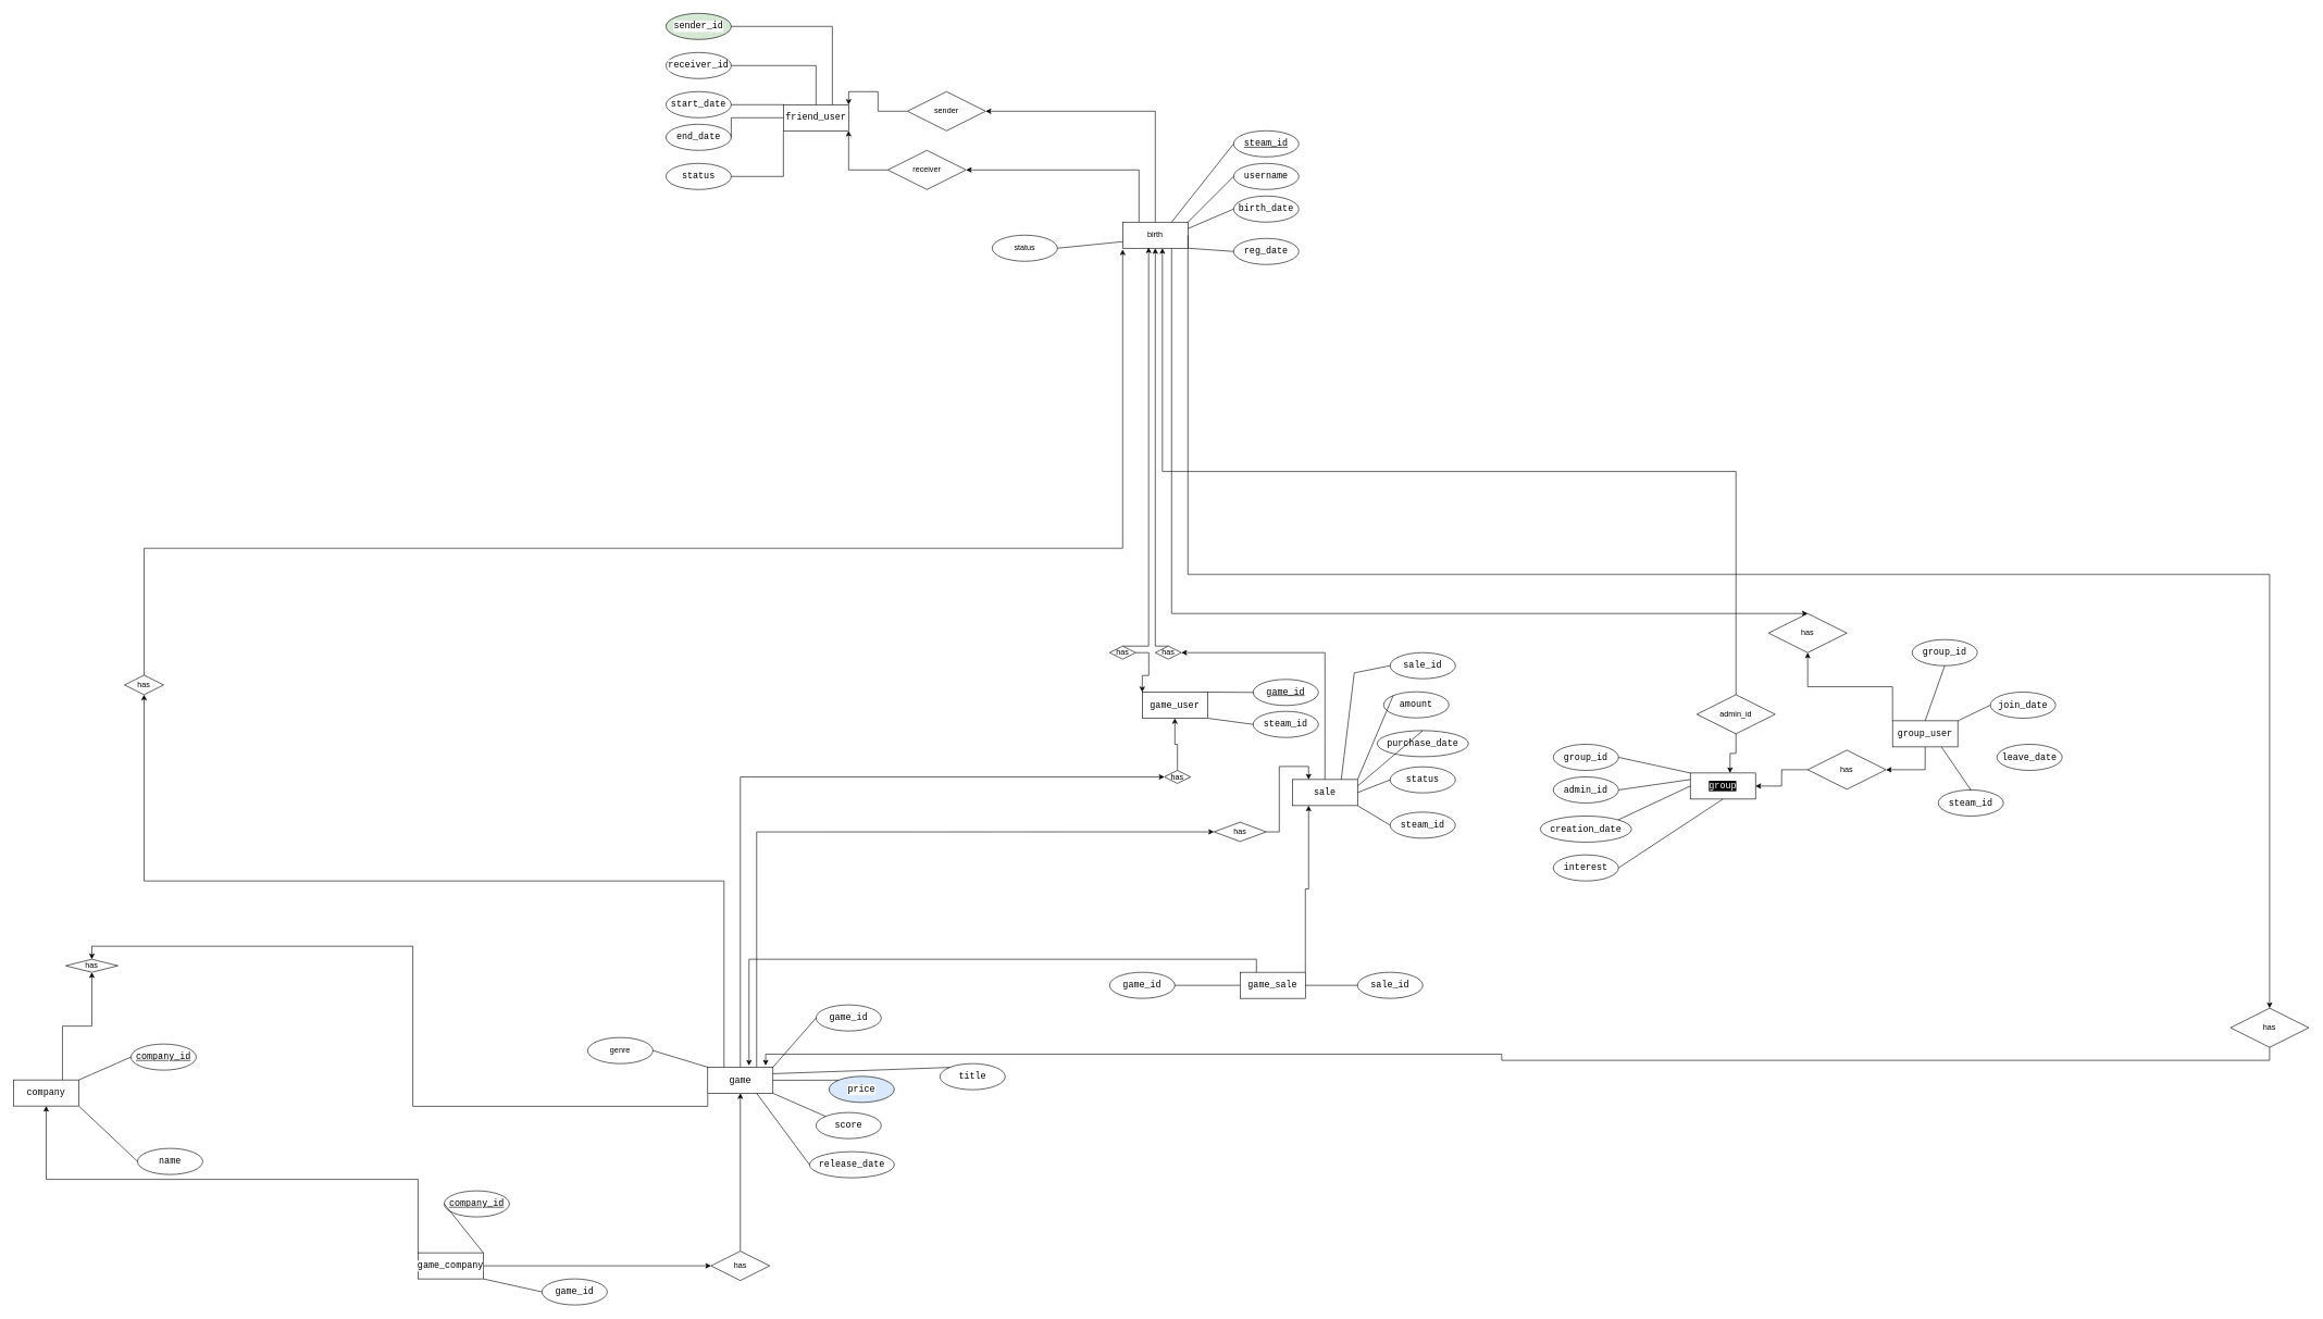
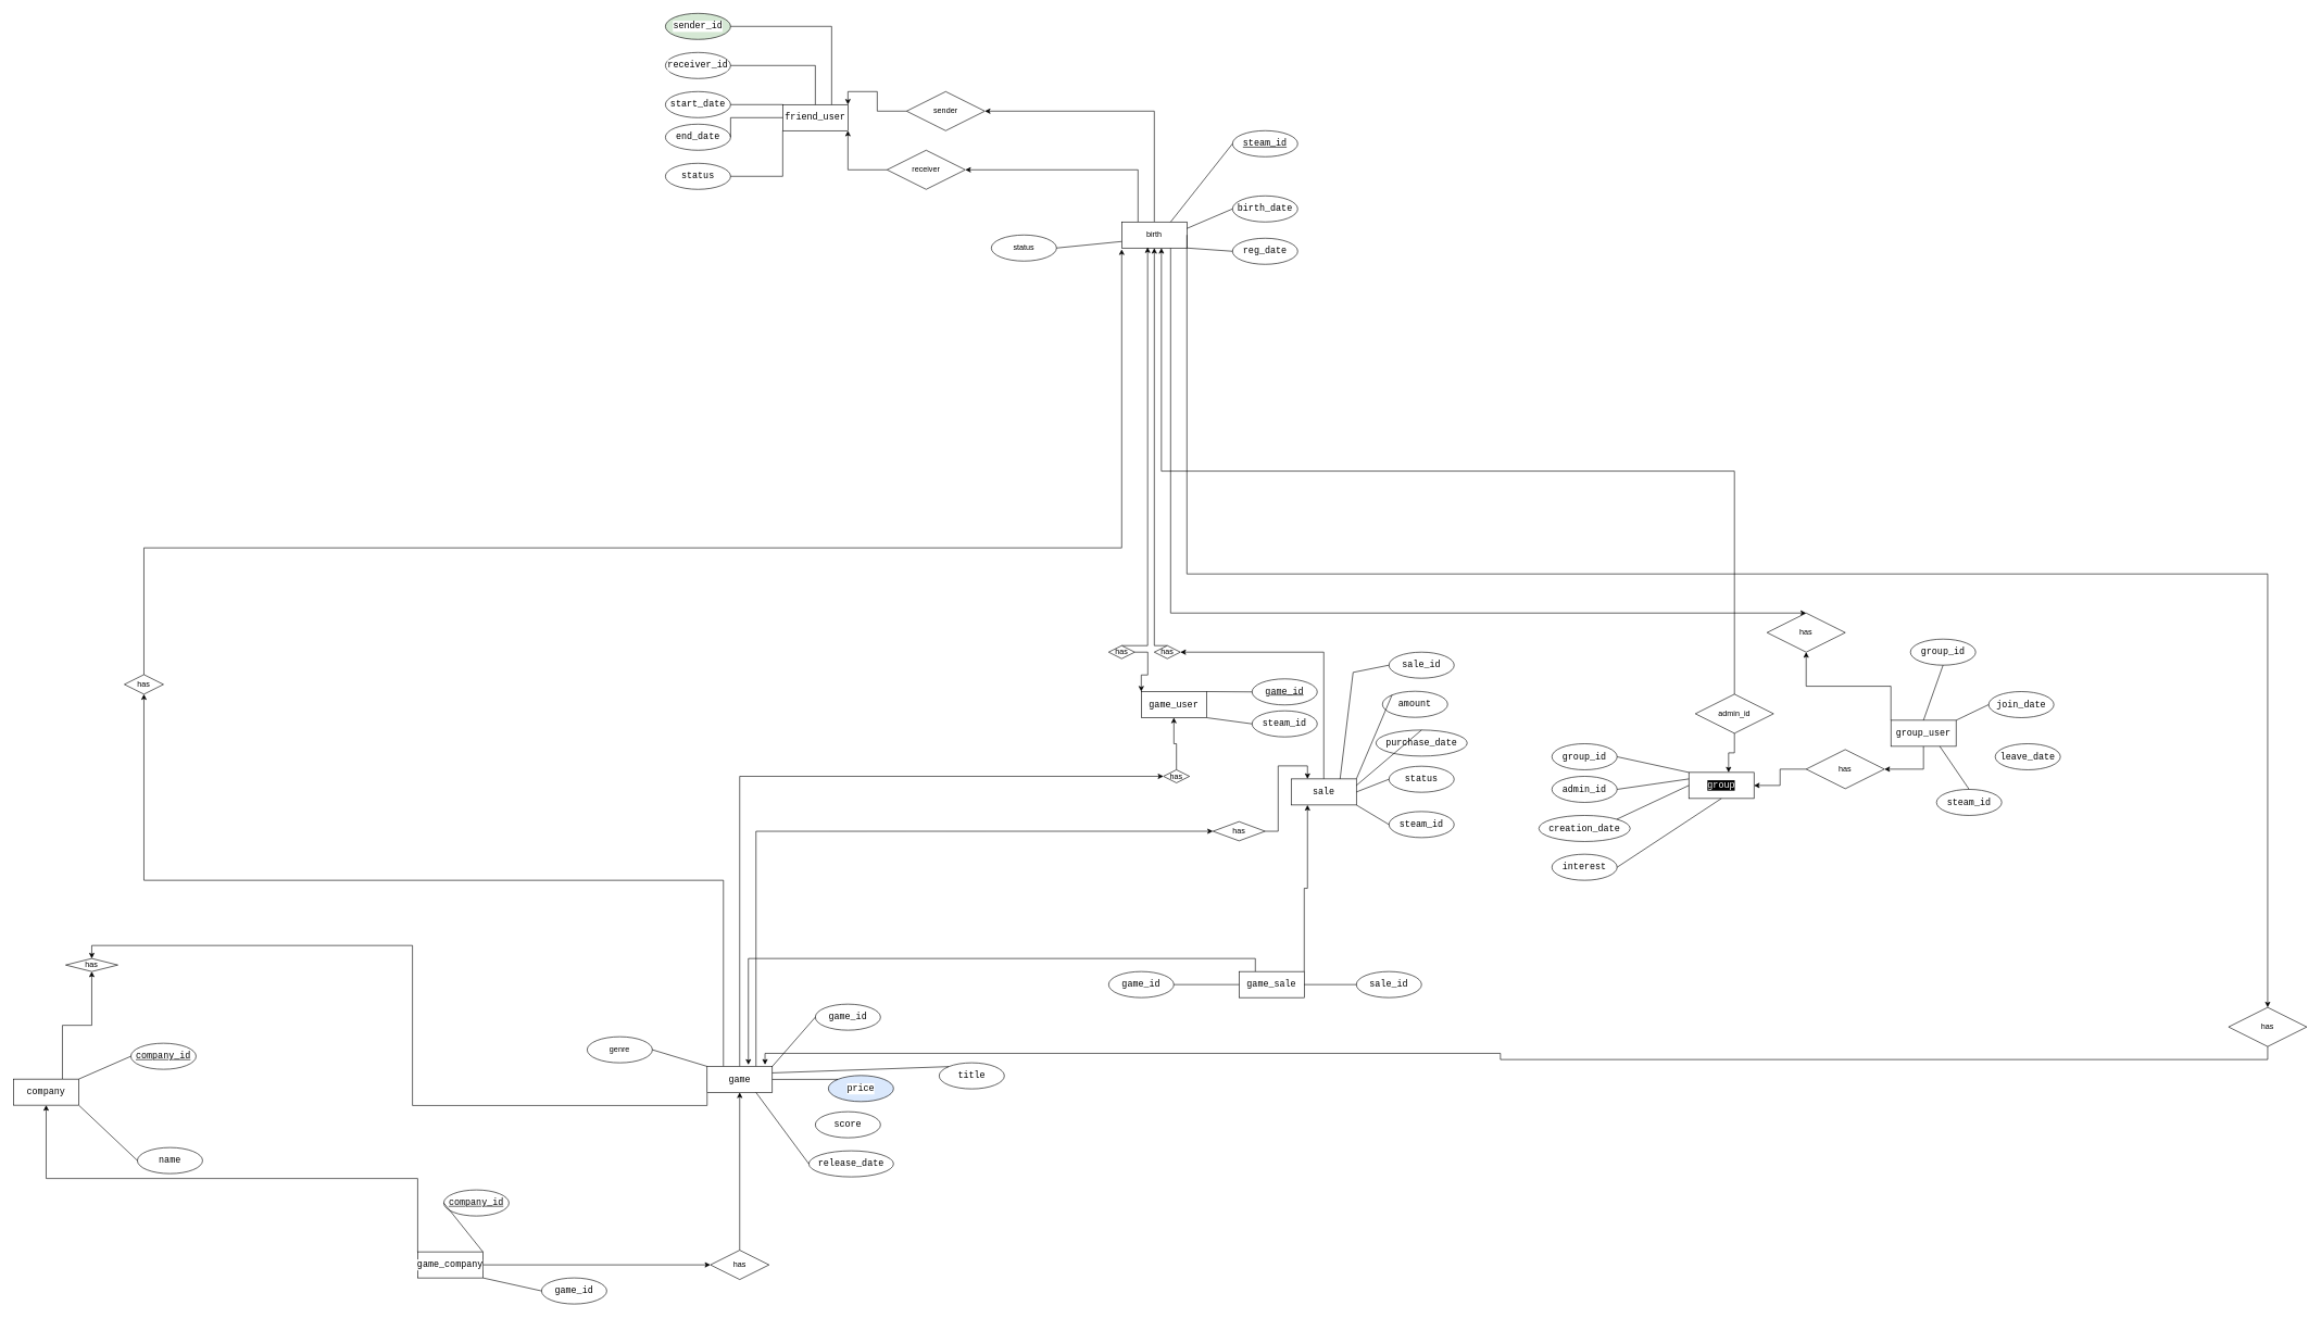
- <mxCell id="39" value="&lt;pre style=&quot;user-select: text; font-family: &amp;quot;Courier New&amp;quot;, Courier, monospace, arial, sans-serif; margin-top: 0px; margin-bottom: 0px; overflow-wrap: break-word; background-color: rgb(255, 255, 255); color: rgb(0, 0, 0); font-size: 14px; text-align: left;&quot; class=&quot;aLF-aPX-K0-aPE&quot;&gt;username&lt;/pre&gt;" style="ellipse;whiteSpace=wrap;html=1;align=center;labelBackgroundColor=none;" parent="1" vertex="1"><mxGeometry x="1890" y="250" width="100" height="40" as="geometry" /></mxCell>
- <mxCell id="95" value="" style="endArrow=none;html=1;rounded=0;exitX=0;exitY=0.5;exitDx=0;exitDy=0;entryX=1;entryY=0;entryDx=0;entryDy=0;labelBackgroundColor=none;fontColor=default;" parent="1" source="39" target="9" edge="1"><mxGeometry relative="1" as="geometry"><mxPoint x="1480" y="350" as="sourcePoint" /><mxPoint x="1640" y="350" as="targetPoint" /></mxGeometry></mxCell>
- <mxCell id="88" value="" style="endArrow=none;html=1;rounded=0;exitX=1;exitY=1;exitDx=0;exitDy=0;entryX=0;entryY=0;entryDx=0;entryDy=0;labelBackgroundColor=none;fontColor=default;" parent="1" source="17" target="81" edge="1"><mxGeometry relative="1" as="geometry"><mxPoint x="1130" y="1695" as="sourcePoint" /><mxPoint x="1290" y="1695" as="targetPoint" /></mxGeometry></mxCell>
